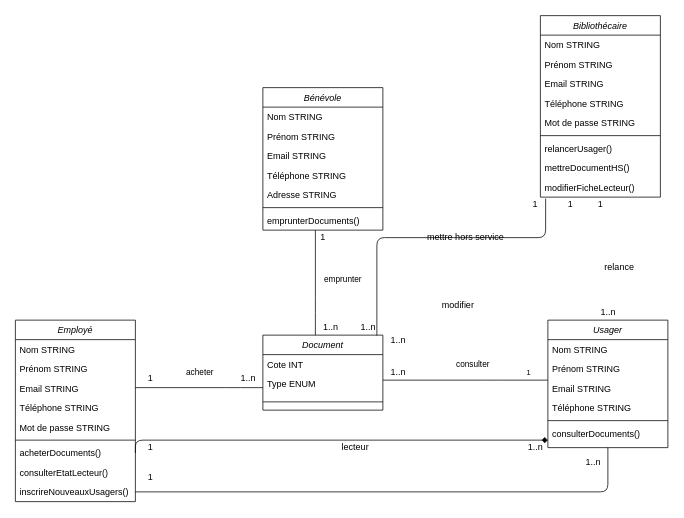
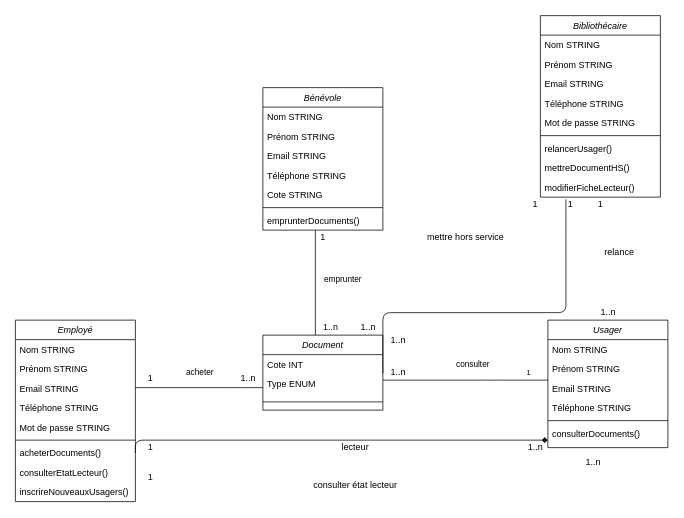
- <mxCell id="27" value="Adresse STRING" style="text;align=left;verticalAlign=top;spacingLeft=4;spacingRight=4;overflow=hidden;rotatable=0;points=[[0,0.5],[1,0.5]];portConstraint=eastwest;rounded=0;shadow=0;html=0;" parent="22" vertex="1"><mxGeometry y="130" width="160" height="26" as="geometry" /></mxCell>
+ <mxCell id="27" value="Cote STRING" style="text;align=left;verticalAlign=top;spacingLeft=4;spacingRight=4;overflow=hidden;rotatable=0;points=[[0,0.5],[1,0.5]];portConstraint=eastwest;rounded=0;shadow=0;html=0;" parent="22" vertex="1"><mxGeometry y="130" width="160" height="26" as="geometry" /></mxCell>
- <mxCell id="54" value="" style="endArrow=none;html=1;edgeStyle=orthogonalEdgeStyle;entryX=0.044;entryY=1.077;entryDx=0;entryDy=0;entryPerimeter=0;exitX=0.95;exitY=0.006;exitDx=0;exitDy=0;exitPerimeter=0;" parent="1" source="37" target="11" edge="1"><mxGeometry relative="1" as="geometry"><mxPoint x="630" y="306" as="sourcePoint" /><mxPoint x="790" y="306" as="targetPoint" /><Array as="points"><mxPoint x="502" y="316" /><mxPoint x="727" y="316" /></Array></mxGeometry></mxCell>
- <mxCell id="51" value="relance" style="text;html=1;align=center;verticalAlign=middle;resizable=0;points=[];autosize=1;" parent="1" vertex="1"><mxGeometry x="800" y="346" width="50" height="20" as="geometry" /></mxCell>
+ <mxCell id="51" value="relance" style="text;html=1;align=center;verticalAlign=middle;resizable=0;points=[];autosize=1;" parent="1" vertex="1"><mxGeometry x="800" y="326" width="50" height="20" as="geometry" /></mxCell>
- <mxCell id="59" value="modifier" style="text;html=1;align=center;verticalAlign=middle;resizable=0;points=[];autosize=1;" parent="1" vertex="1"><mxGeometry x="580" y="396" width="60" height="20" as="geometry" /></mxCell>
+ <mxCell id="58" value="" style="endArrow=none;html=1;edgeStyle=orthogonalEdgeStyle;entryX=0.213;entryY=1.115;entryDx=0;entryDy=0;entryPerimeter=0;exitX=1;exitY=-0.038;exitDx=0;exitDy=0;exitPerimeter=0;" parent="1" source="39" target="11" edge="1"><mxGeometry relative="1" as="geometry"><mxPoint x="550" y="466" as="sourcePoint" /><mxPoint x="760" y="276" as="targetPoint" /><Array as="points"><mxPoint x="510" y="416" /><mxPoint x="754" y="416" /></Array></mxGeometry></mxCell>
+ <mxCell id="67" value="consulter état lecteur" style="text;html=1;align=center;verticalAlign=middle;resizable=0;points=[];autosize=1;" parent="1" vertex="1"><mxGeometry x="408" y="636" width="130" height="20" as="geometry" /></mxCell>
- <mxCell id="66" value="" style="endArrow=none;html=1;edgeStyle=orthogonalEdgeStyle;entryX=0.5;entryY=1;entryDx=0;entryDy=0;" parent="1" source="21" target="30" edge="1"><mxGeometry relative="1" as="geometry"><mxPoint x="180" y="629" as="sourcePoint" /><mxPoint x="810" y="626" as="targetPoint" /></mxGeometry></mxCell>
